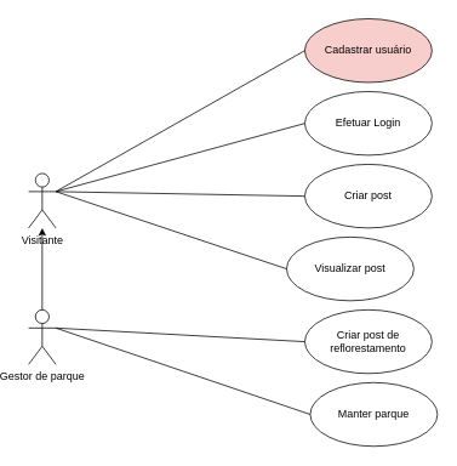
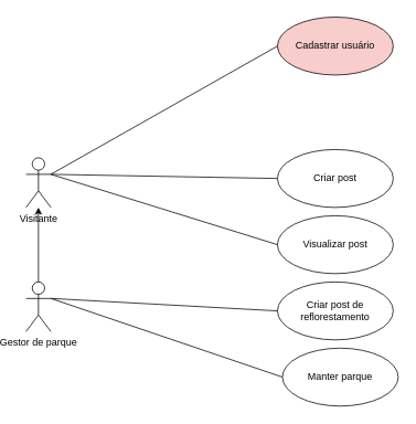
- <mxCell id="3" value="Efetuar Login" style="ellipse;whiteSpace=wrap;html=1;" vertex="1" parent="1"><mxGeometry x="324" y="100" width="140" height="70" as="geometry" /></mxCell>
- <mxCell id="12" value="" style="endArrow=none;html=1;rounded=0;exitX=1;exitY=0.333;exitDx=0;exitDy=0;exitPerimeter=0;entryX=0;entryY=0.5;entryDx=0;entryDy=0;" edge="1" parent="1" source="9" target="3"><mxGeometry width="50" height="50" relative="1" as="geometry"><mxPoint x="60" y="250" as="sourcePoint" /><mxPoint x="334" y="65" as="targetPoint" /></mxGeometry></mxCell>
- <mxCell id="5" value="Visualizar post" style="ellipse;whiteSpace=wrap;html=1;" vertex="1" parent="1"><mxGeometry x="304" y="260" width="140" height="70" as="geometry" /></mxCell>
+ <mxCell id="5" value="Visualizar post" style="ellipse;whiteSpace=wrap;html=1;" vertex="1" parent="1"><mxGeometry x="324" y="260" width="140" height="70" as="geometry" /></mxCell>
